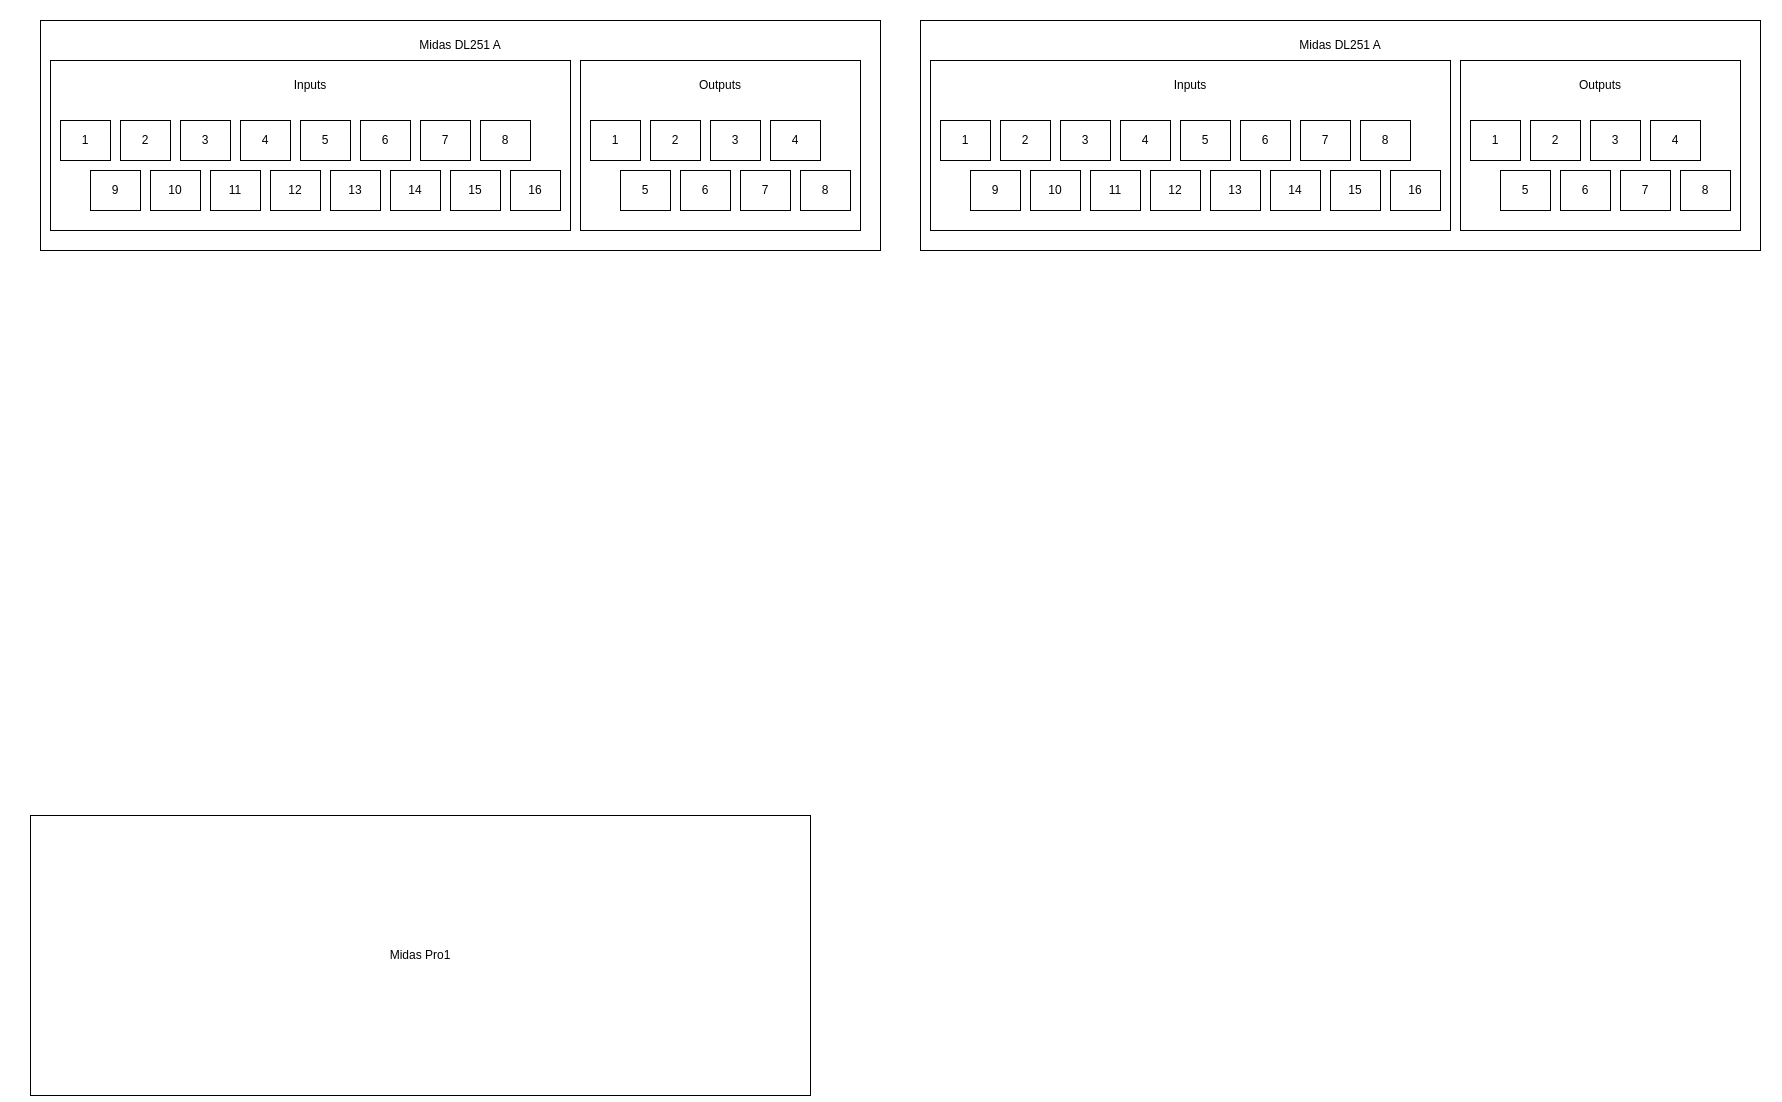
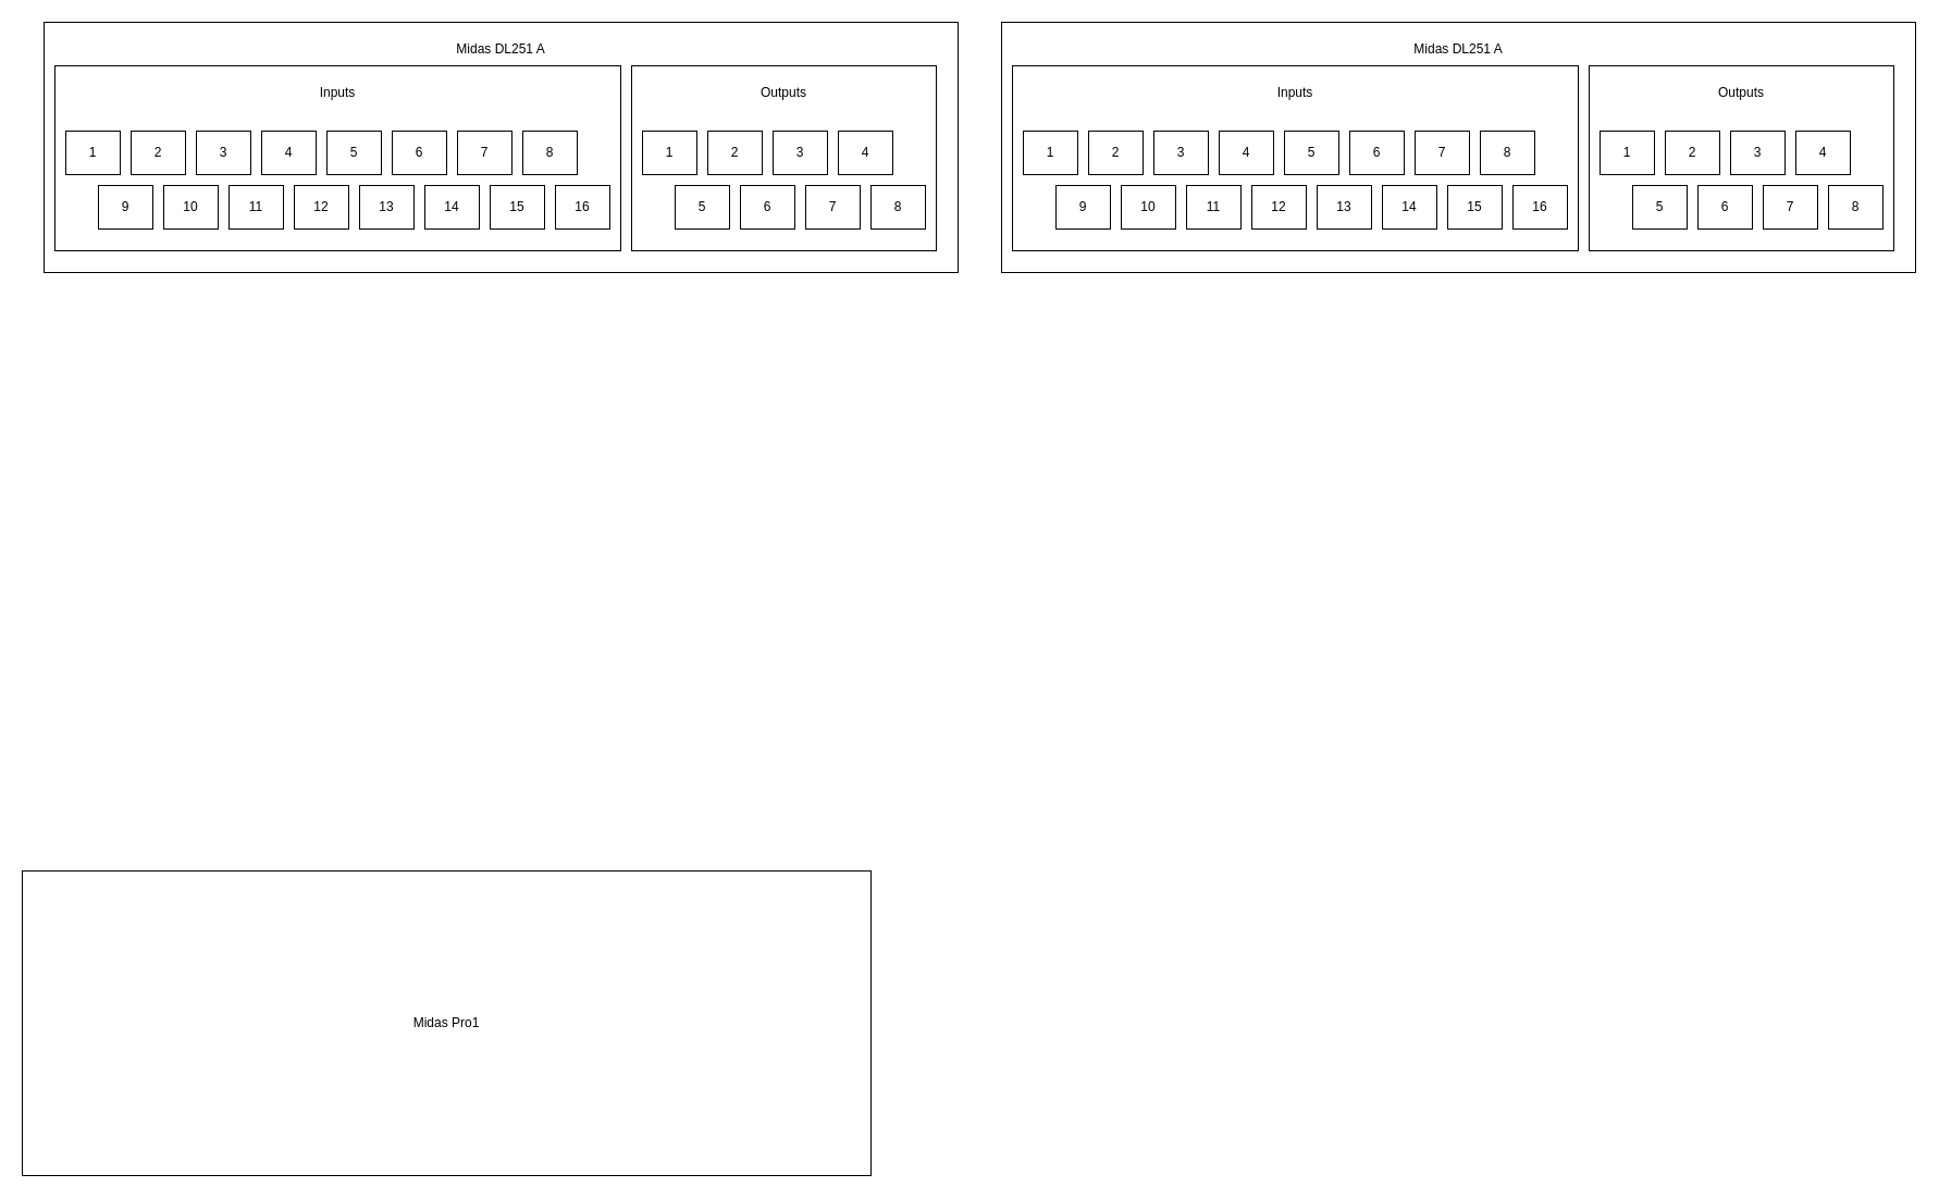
- <mxCell id="62" value="Midas Pro1" style="rounded=0;whiteSpace=wrap;html=1;" vertex="1" parent="1"><mxGeometry x="30" y="815" width="780" height="280" as="geometry" /></mxCell>
+ <mxCell id="62" value="Midas Pro1" style="rounded=0;whiteSpace=wrap;html=1;" vertex="1" parent="1"><mxGeometry x="20" y="800" width="780" height="280" as="geometry" /></mxCell>
